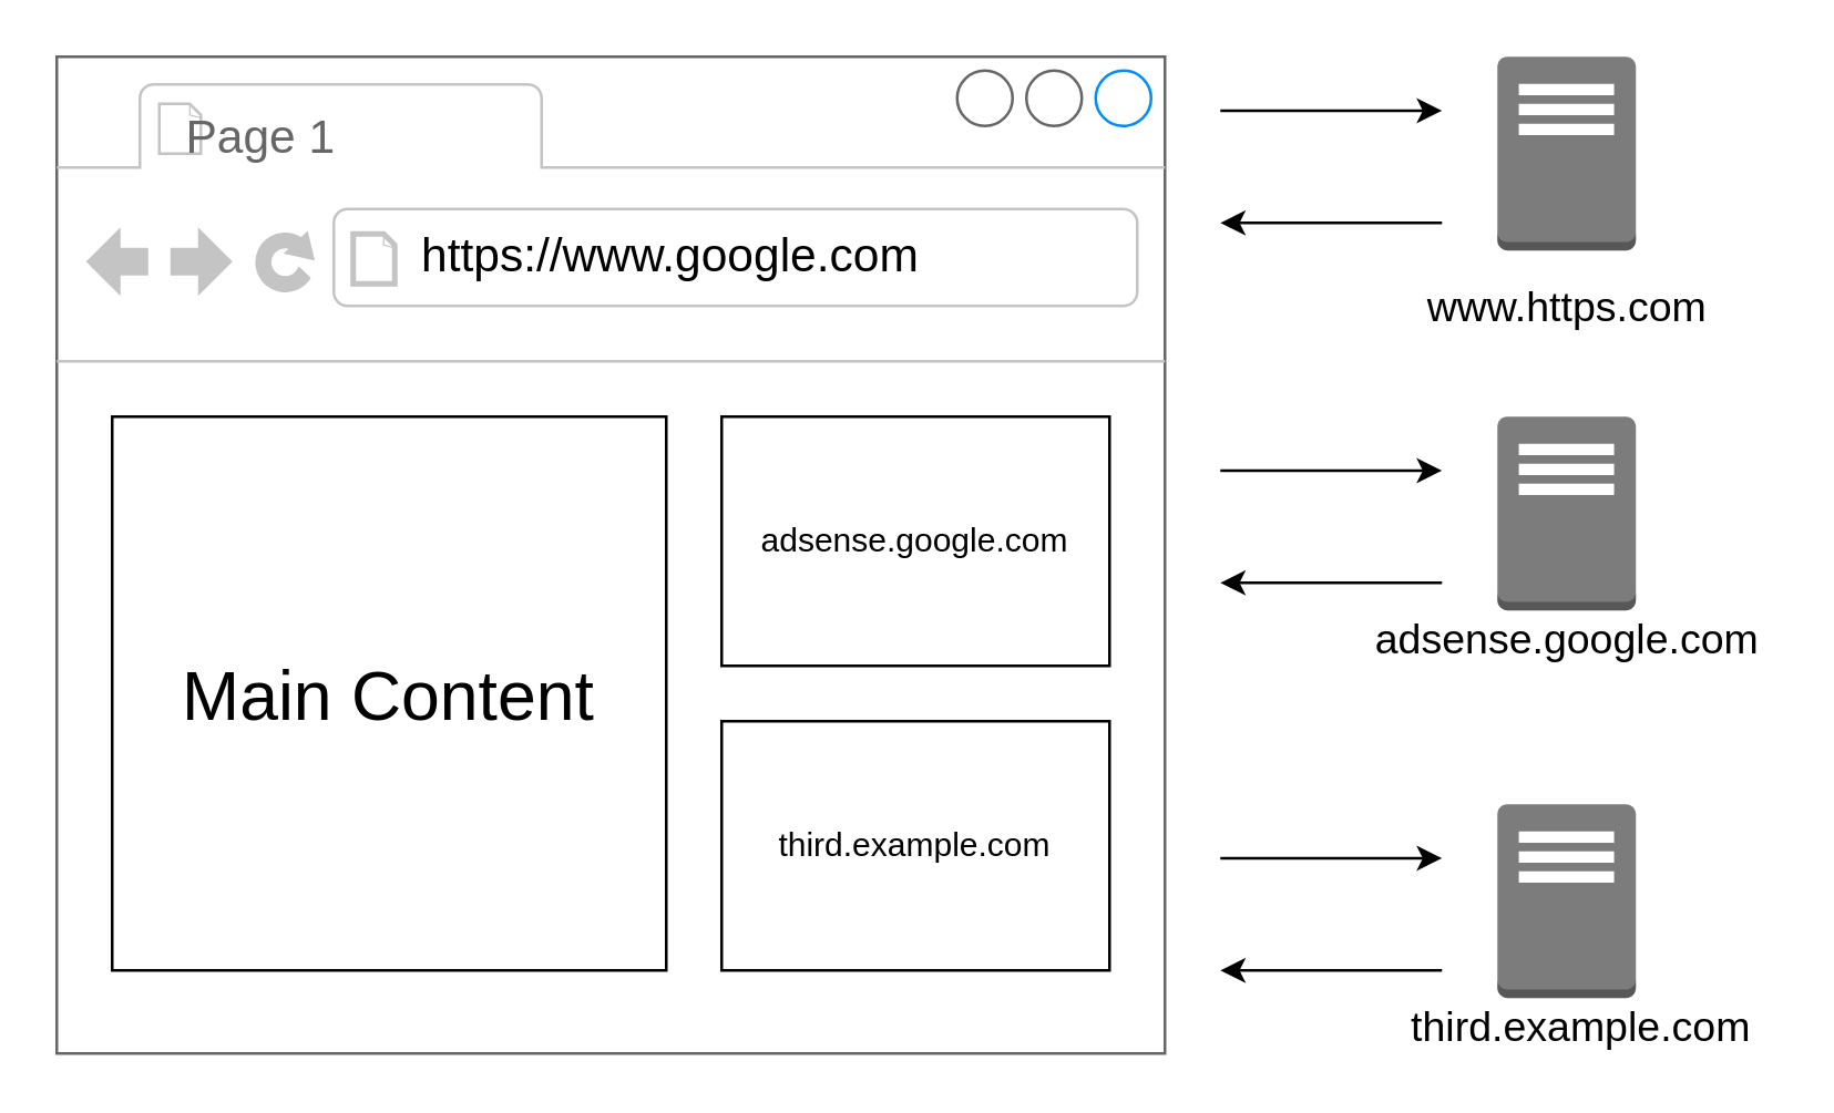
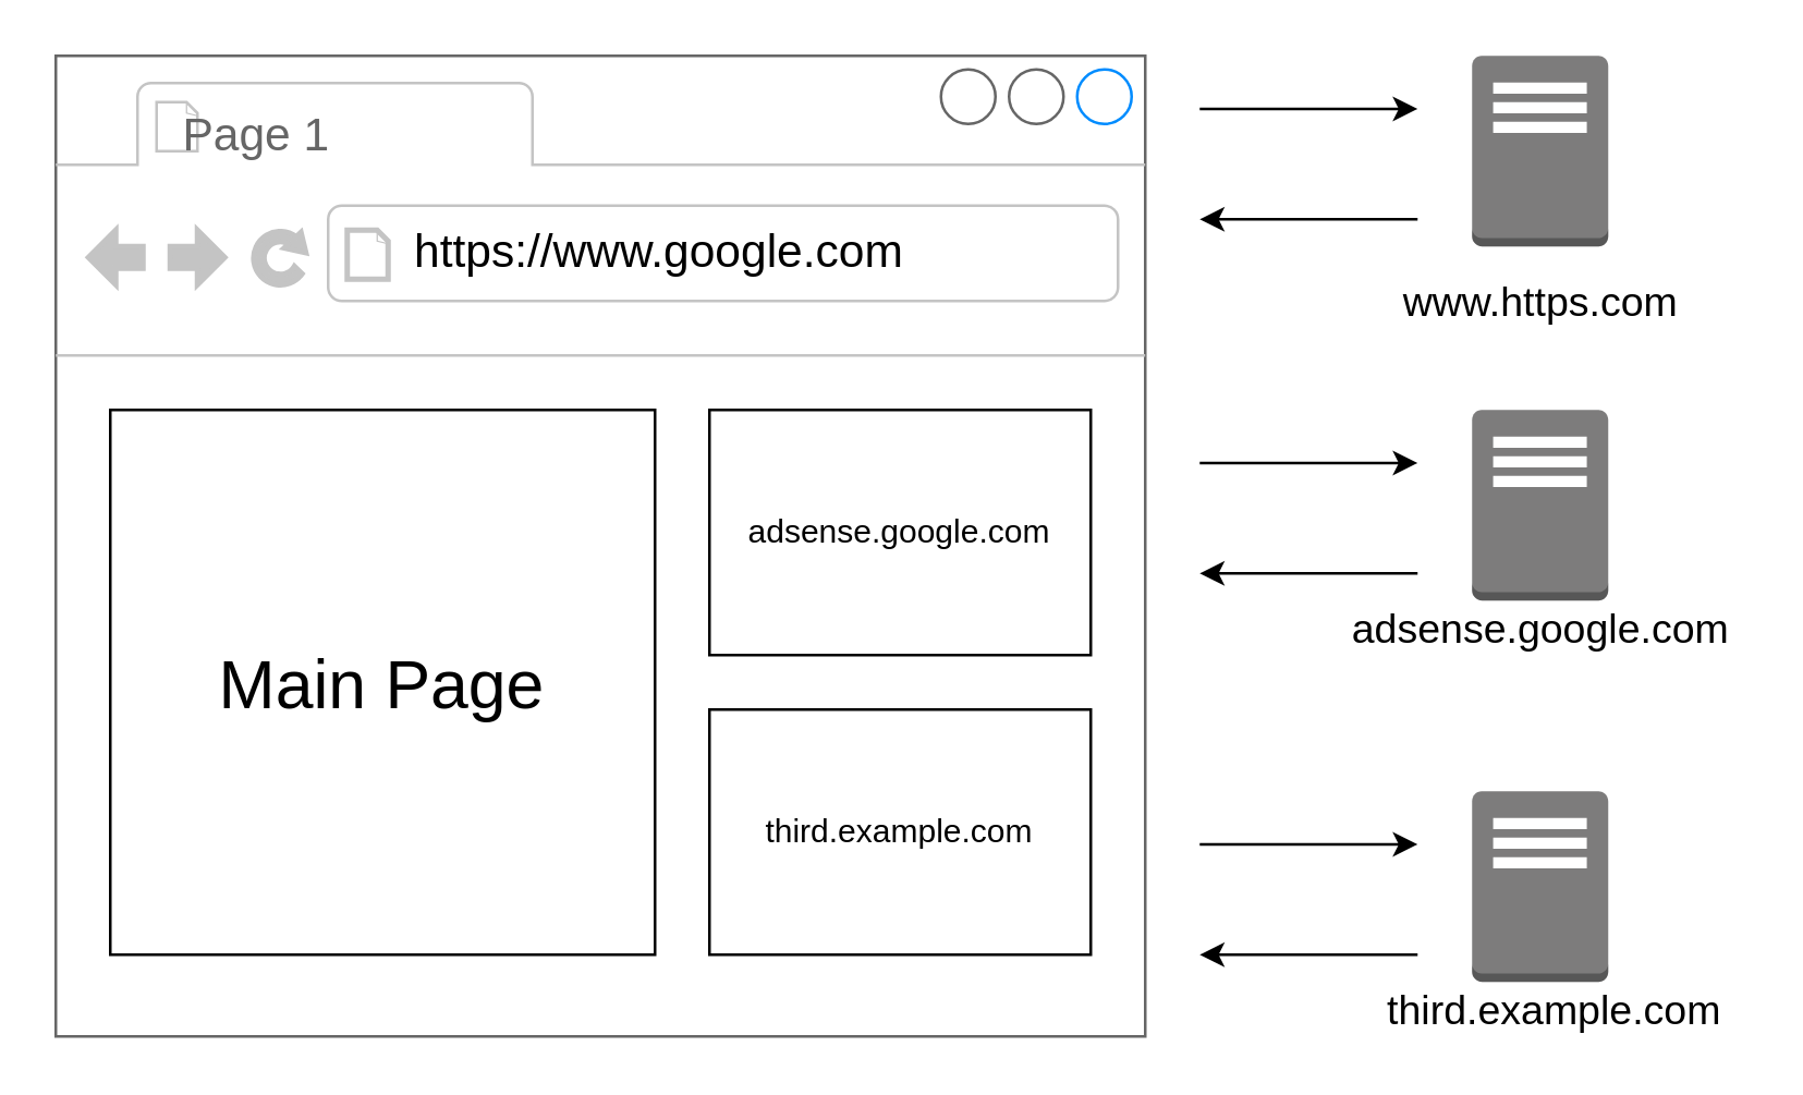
- <mxCell id="5" value="Main Content" style="whiteSpace=wrap;html=1;aspect=fixed;fontSize=25;" vertex="1" parent="2"><mxGeometry x="20" y="130" width="200" height="200" as="geometry" /></mxCell>
+ <mxCell id="5" value="Main Page" style="whiteSpace=wrap;html=1;aspect=fixed;fontSize=25;" vertex="1" parent="2"><mxGeometry x="20" y="130" width="200" height="200" as="geometry" /></mxCell>
